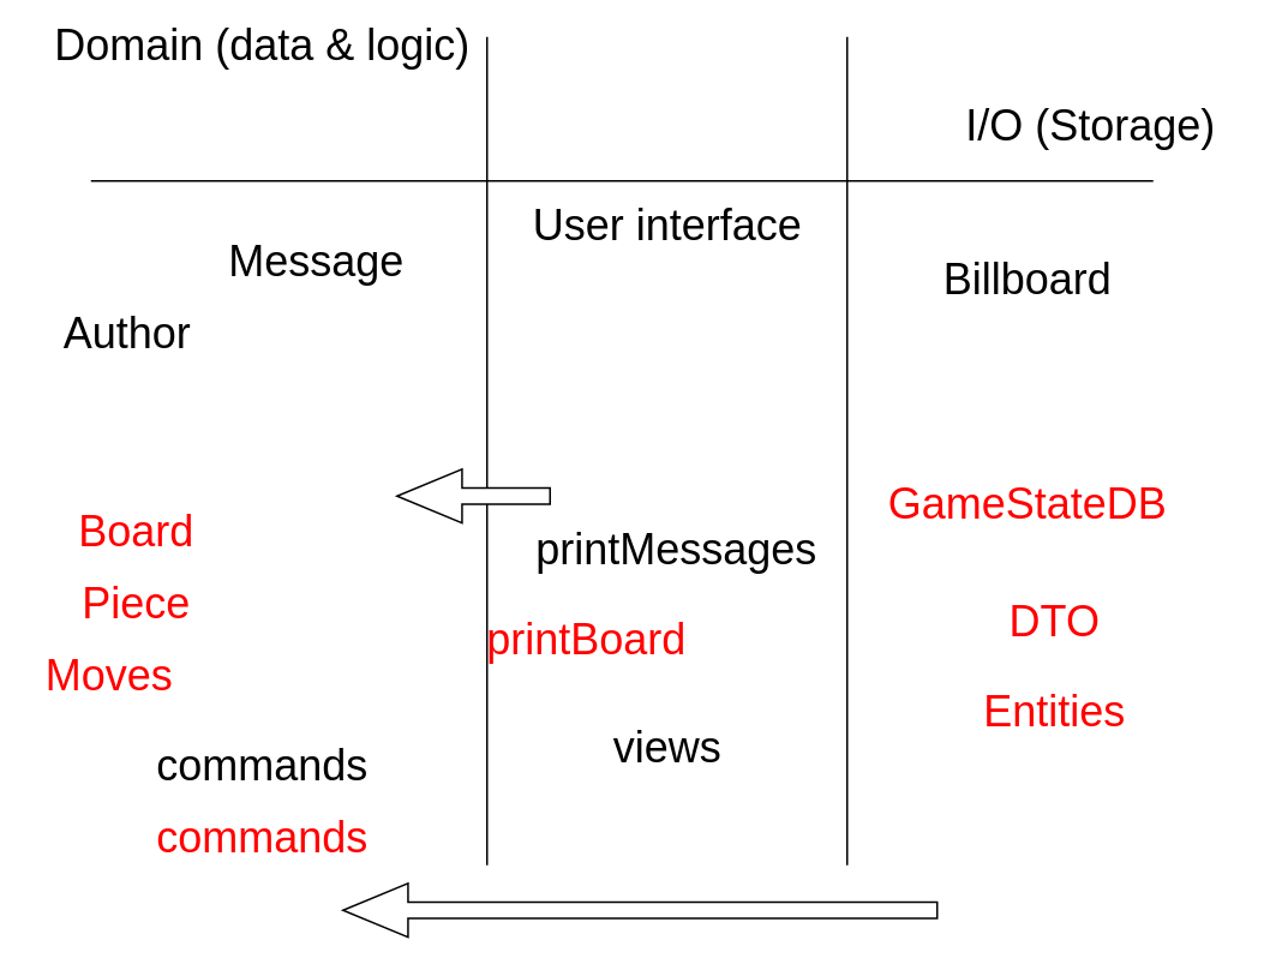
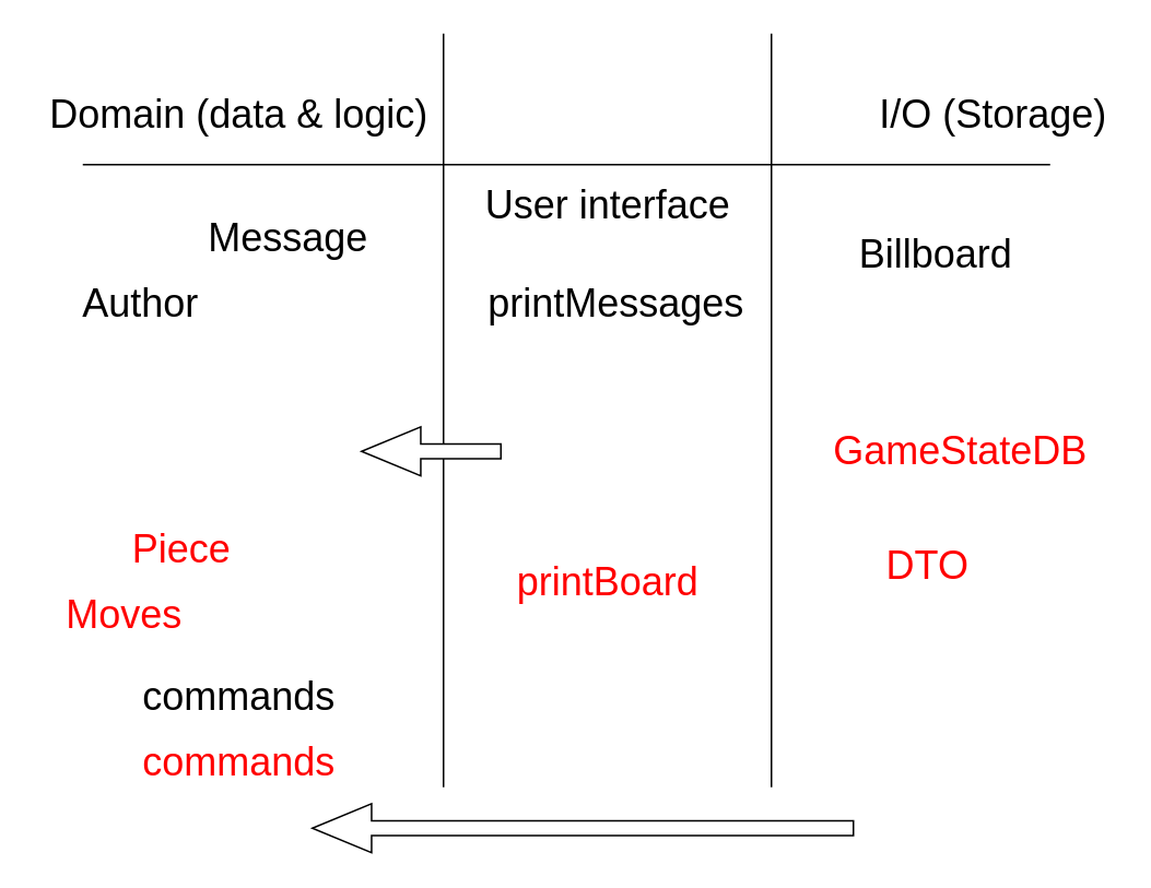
- <mxCell id="2" value="Domain (data &amp;amp; logic)" style="text;html=1;align=center;verticalAlign=middle;resizable=0;points=[];autosize=1;strokeColor=none;fillColor=none;fontSize=24;" parent="1" vertex="1"><mxGeometry x="20" y="10" width="250" height="30" as="geometry" /></mxCell>
+ <mxCell id="2" value="Domain (data &amp;amp; logic)" style="text;html=1;align=center;verticalAlign=middle;resizable=0;points=[];autosize=1;strokeColor=none;fillColor=none;fontSize=24;" parent="1" vertex="1"><mxGeometry x="20" y="55" width="250" height="30" as="geometry" /></mxCell>
- <mxCell id="9" value="Author" style="text;html=1;align=center;verticalAlign=middle;resizable=0;points=[];autosize=1;strokeColor=none;fillColor=none;fontSize=24;" parent="1" vertex="1"><mxGeometry x="25" y="170" width="90" height="30" as="geometry" /></mxCell>
+ <mxCell id="9" value="Author" style="text;html=1;align=center;verticalAlign=middle;resizable=0;points=[];autosize=1;strokeColor=none;fillColor=none;fontSize=24;" parent="1" vertex="1"><mxGeometry x="40" y="170" width="90" height="30" as="geometry" /></mxCell>
- <mxCell id="16" value="GameStateDB" style="text;html=1;align=center;verticalAlign=middle;resizable=0;points=[];autosize=1;strokeColor=none;fillColor=none;fontSize=24;fontColor=#FF0000;" parent="1" vertex="1"><mxGeometry x="485" y="265" width="170" height="30" as="geometry" /></mxCell>
+ <mxCell id="16" value="GameStateDB" style="text;html=1;align=center;verticalAlign=middle;resizable=0;points=[];autosize=1;strokeColor=none;fillColor=none;fontSize=24;fontColor=#FF0000;" parent="1" vertex="1"><mxGeometry x="500" y="260" width="170" height="30" as="geometry" /></mxCell>
- <mxCell id="13" value="Board" style="text;html=1;align=center;verticalAlign=middle;resizable=0;points=[];autosize=1;strokeColor=none;fillColor=none;fontSize=24;fontColor=#FF0000;" parent="1" vertex="1"><mxGeometry x="35" y="280" width="80" height="30" as="geometry" /></mxCell>
- <mxCell id="10" value="printMessages" style="text;html=1;align=center;verticalAlign=middle;resizable=0;points=[];autosize=1;strokeColor=none;fillColor=none;fontSize=24;" parent="1" vertex="1"><mxGeometry x="290" y="290" width="170" height="30" as="geometry" /></mxCell>
+ <mxCell id="10" value="printMessages" style="text;html=1;align=center;verticalAlign=middle;resizable=0;points=[];autosize=1;strokeColor=none;fillColor=none;fontSize=24;" parent="1" vertex="1"><mxGeometry x="290" y="170" width="170" height="30" as="geometry" /></mxCell>
- <mxCell id="14" value="Piece" style="text;html=1;align=center;verticalAlign=middle;resizable=0;points=[];autosize=1;strokeColor=none;fillColor=none;fontSize=24;fontColor=#FF0000;" parent="1" vertex="1"><mxGeometry x="35" y="320" width="80" height="30" as="geometry" /></mxCell>
+ <mxCell id="14" value="Piece" style="text;html=1;align=center;verticalAlign=middle;resizable=0;points=[];autosize=1;strokeColor=none;fillColor=none;fontSize=24;fontColor=#FF0000;" parent="1" vertex="1"><mxGeometry x="70" y="320" width="80" height="30" as="geometry" /></mxCell>
- <mxCell id="21" value="DTO" style="text;html=1;align=center;verticalAlign=middle;resizable=0;points=[];autosize=1;strokeColor=none;fillColor=none;fontSize=24;fontColor=#FF0000;" parent="1" vertex="1"><mxGeometry x="550" y="330" width="70" height="30" as="geometry" /></mxCell>
+ <mxCell id="21" value="DTO" style="text;html=1;align=center;verticalAlign=middle;resizable=0;points=[];autosize=1;strokeColor=none;fillColor=none;fontSize=24;fontColor=#FF0000;" parent="1" vertex="1"><mxGeometry x="530" y="330" width="70" height="30" as="geometry" /></mxCell>
- <mxCell id="17" value="printBoard" style="text;html=1;align=center;verticalAlign=middle;resizable=0;points=[];autosize=1;strokeColor=none;fillColor=none;fontSize=24;fontColor=#FF0000;" parent="1" vertex="1"><mxGeometry x="260" y="340" width="130" height="30" as="geometry" /></mxCell>
+ <mxCell id="17" value="printBoard" style="text;html=1;align=center;verticalAlign=middle;resizable=0;points=[];autosize=1;strokeColor=none;fillColor=none;fontSize=24;fontColor=#FF0000;" parent="1" vertex="1"><mxGeometry x="305" y="340" width="130" height="30" as="geometry" /></mxCell>
- <mxCell id="15" value="Moves" style="text;html=1;align=center;verticalAlign=middle;resizable=0;points=[];autosize=1;strokeColor=none;fillColor=none;fontSize=24;fontColor=#FF0000;" parent="1" vertex="1"><mxGeometry x="15" y="360" width="90" height="30" as="geometry" /></mxCell>
+ <mxCell id="15" value="Moves" style="text;html=1;align=center;verticalAlign=middle;resizable=0;points=[];autosize=1;strokeColor=none;fillColor=none;fontSize=24;fontColor=#FF0000;" parent="1" vertex="1"><mxGeometry x="30" y="360" width="90" height="30" as="geometry" /></mxCell>
- <mxCell id="22" value="Entities" style="text;html=1;align=center;verticalAlign=middle;resizable=0;points=[];autosize=1;strokeColor=none;fillColor=none;fontSize=24;fontColor=#FF0000;" parent="1" vertex="1"><mxGeometry x="540" y="380" width="90" height="30" as="geometry" /></mxCell>
- <mxCell id="23" value="views" style="text;html=1;align=center;verticalAlign=middle;resizable=0;points=[];autosize=1;strokeColor=none;fillColor=none;fontSize=24;" parent="1" vertex="1"><mxGeometry x="330" y="400" width="80" height="30" as="geometry" /></mxCell>
